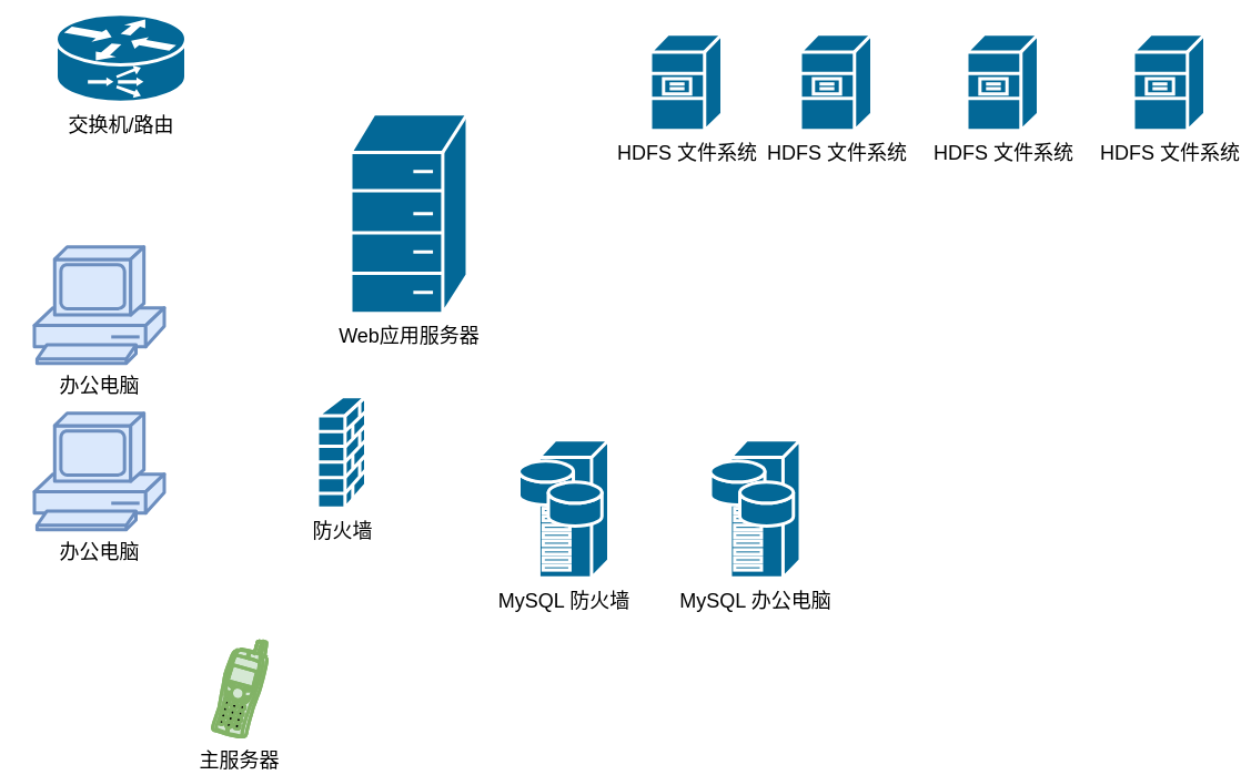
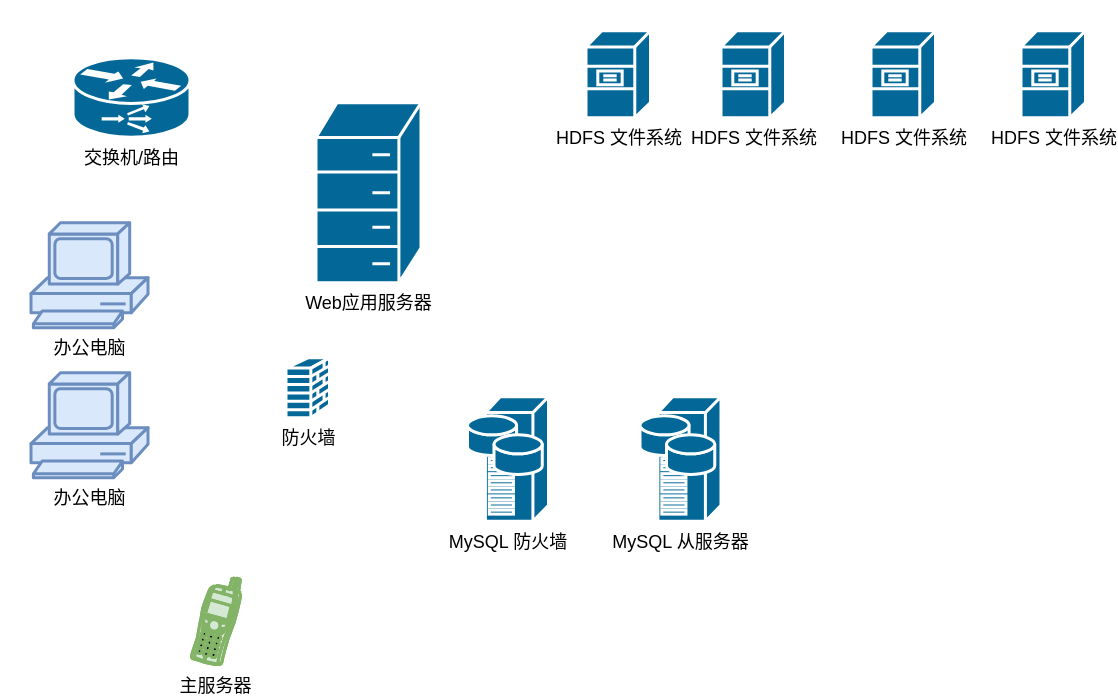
- <mxCell id="6" value="交换机/路由" style="shape=mxgraph.cisco.routers.content_service_router;html=1;pointerEvents=1;dashed=0;fillColor=#036897;strokeColor=#ffffff;strokeWidth=2;verticalLabelPosition=bottom;verticalAlign=top;align=center;outlineConnect=0;" parent="1" vertex="1"><mxGeometry x="33" y="8" width="78" height="53" as="geometry" /></mxCell>
+ <mxCell id="6" value="交换机/路由" style="shape=mxgraph.cisco.routers.content_service_router;html=1;pointerEvents=1;dashed=0;fillColor=#036897;strokeColor=#ffffff;strokeWidth=2;verticalLabelPosition=bottom;verticalAlign=top;align=center;outlineConnect=0;" parent="1" vertex="1"><mxGeometry x="48" y="38" width="78" height="53" as="geometry" /></mxCell>
- <mxCell id="7" value="防火墙" style="shape=mxgraph.cisco.security.firewall;html=1;pointerEvents=1;dashed=0;fillColor=#036897;strokeColor=#ffffff;strokeWidth=2;verticalLabelPosition=bottom;verticalAlign=top;align=center;outlineConnect=0;" parent="1" vertex="1"><mxGeometry x="190" y="238" width="29" height="67" as="geometry" /></mxCell>
+ <mxCell id="7" value="防火墙" style="shape=mxgraph.cisco.security.firewall;html=1;pointerEvents=1;dashed=0;fillColor=#036897;strokeColor=#ffffff;strokeWidth=2;verticalLabelPosition=bottom;verticalAlign=top;align=center;outlineConnect=0;" parent="1" vertex="1"><mxGeometry x="190" y="238" width="29" height="40" as="geometry" /></mxCell>
- <mxCell id="13" value="MySQL 办公电脑" style="shape=mxgraph.cisco.servers.storage_server;html=1;pointerEvents=1;dashed=0;fillColor=#036897;strokeColor=#ffffff;strokeWidth=2;verticalLabelPosition=bottom;verticalAlign=top;align=center;outlineConnect=0;" vertex="1" parent="1"><mxGeometry x="426" y="264" width="54" height="83" as="geometry" /></mxCell>
+ <mxCell id="13" value="MySQL 从服务器" style="shape=mxgraph.cisco.servers.storage_server;html=1;pointerEvents=1;dashed=0;fillColor=#036897;strokeColor=#ffffff;strokeWidth=2;verticalLabelPosition=bottom;verticalAlign=top;align=center;outlineConnect=0;" vertex="1" parent="1"><mxGeometry x="426" y="264" width="54" height="83" as="geometry" /></mxCell>
